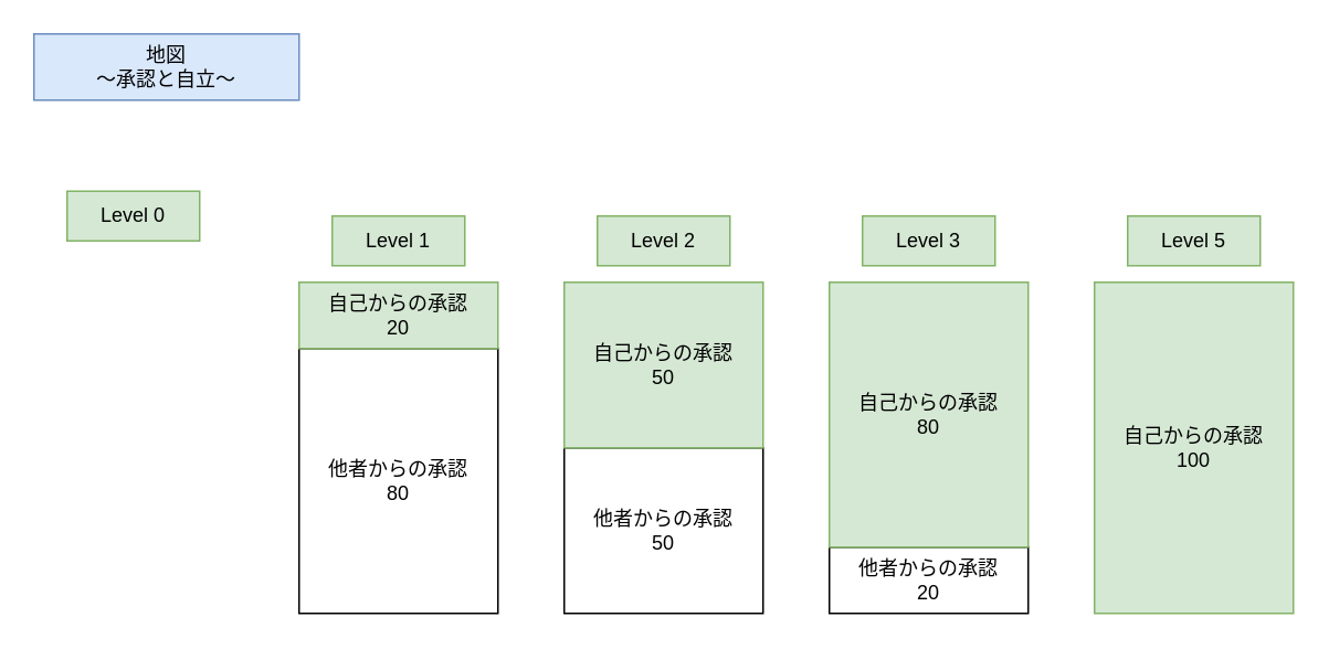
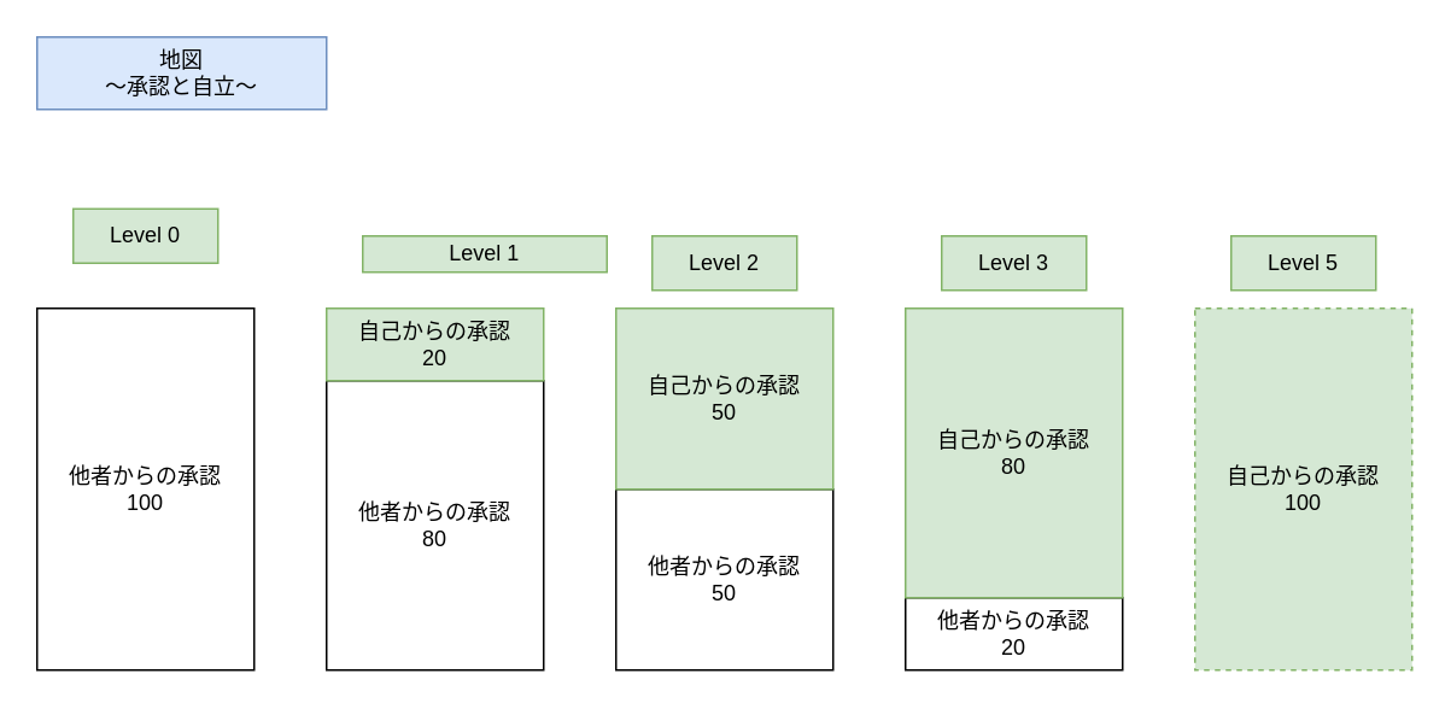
- <mxCell id="6" value="Level 1" style="text;html=1;align=center;verticalAlign=middle;whiteSpace=wrap;rounded=0;fillColor=#d5e8d4;strokeColor=#82b366;" vertex="1" parent="1"><mxGeometry x="200" y="130" width="80" height="30" as="geometry" /></mxCell>
+ <mxCell id="6" value="Level 1" style="text;html=1;align=center;verticalAlign=middle;whiteSpace=wrap;rounded=0;fillColor=#d5e8d4;strokeColor=#82b366;" vertex="1" parent="1"><mxGeometry x="200" y="130" width="135" height="20" as="geometry" /></mxCell>
+ <mxCell id="3" value="他者からの承認&lt;div&gt;100&lt;/div&gt;" style="rounded=0;whiteSpace=wrap;html=1;" vertex="1" parent="1"><mxGeometry x="20" y="170" width="120" height="200" as="geometry" /></mxCell>
- <mxCell id="14" value="自己からの承認&lt;div&gt;100&lt;/div&gt;" style="rounded=0;whiteSpace=wrap;html=1;fillColor=#d5e8d4;strokeColor=#82b366;" vertex="1" parent="1"><mxGeometry x="660" y="170" width="120" height="200" as="geometry" /></mxCell>
+ <mxCell id="14" value="自己からの承認&lt;div&gt;100&lt;/div&gt;" style="rounded=0;whiteSpace=wrap;html=1;fillColor=#d5e8d4;strokeColor=#82b366;dashed=1;" vertex="1" parent="1"><mxGeometry x="660" y="170" width="120" height="200" as="geometry" /></mxCell>
